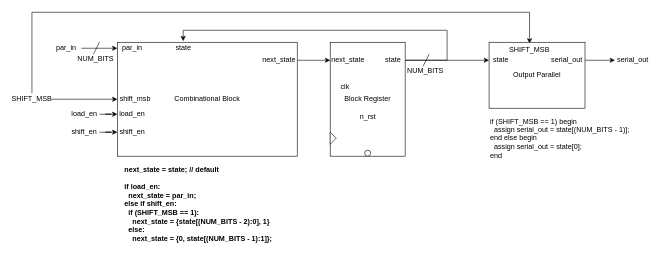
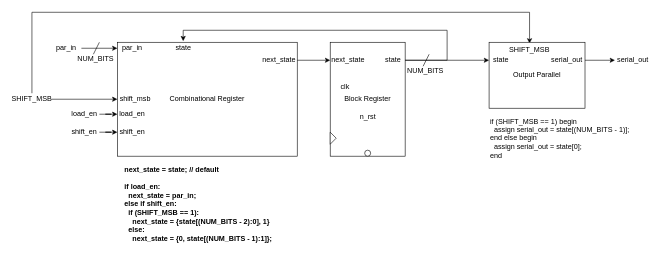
- <mxCell id="10" value="Combinational Block" style="rounded=0;whiteSpace=wrap;html=1;" parent="1" vertex="1"><mxGeometry x="195" y="70" width="300" height="190" as="geometry" /></mxCell>
+ <mxCell id="10" value="Combinational Register" style="rounded=0;whiteSpace=wrap;html=1;" parent="1" vertex="1"><mxGeometry x="195" y="70" width="300" height="190" as="geometry" /></mxCell>
